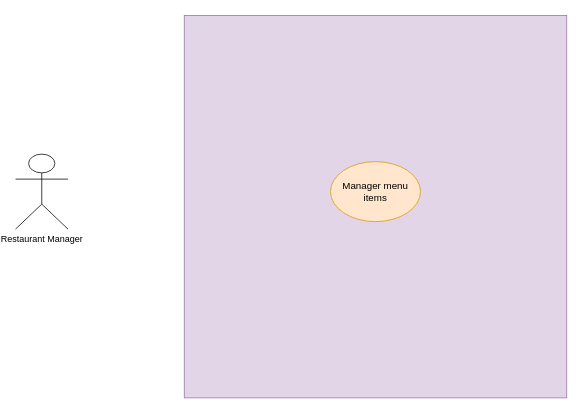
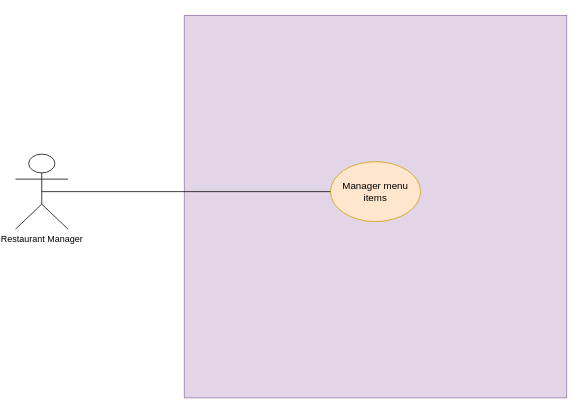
+ <mxCell id="5" value="" style="endArrow=none;html=1;rounded=0;fontSize=15;exitX=0.5;exitY=0.5;exitDx=0;exitDy=0;exitPerimeter=0;entryX=0;entryY=0.5;entryDx=0;entryDy=0;" parent="1" source="2" target="4" edge="1"><mxGeometry width="50" height="50" relative="1" as="geometry"><mxPoint x="90" y="275" as="sourcePoint" /><mxPoint x="140" y="225" as="targetPoint" /></mxGeometry></mxCell>
